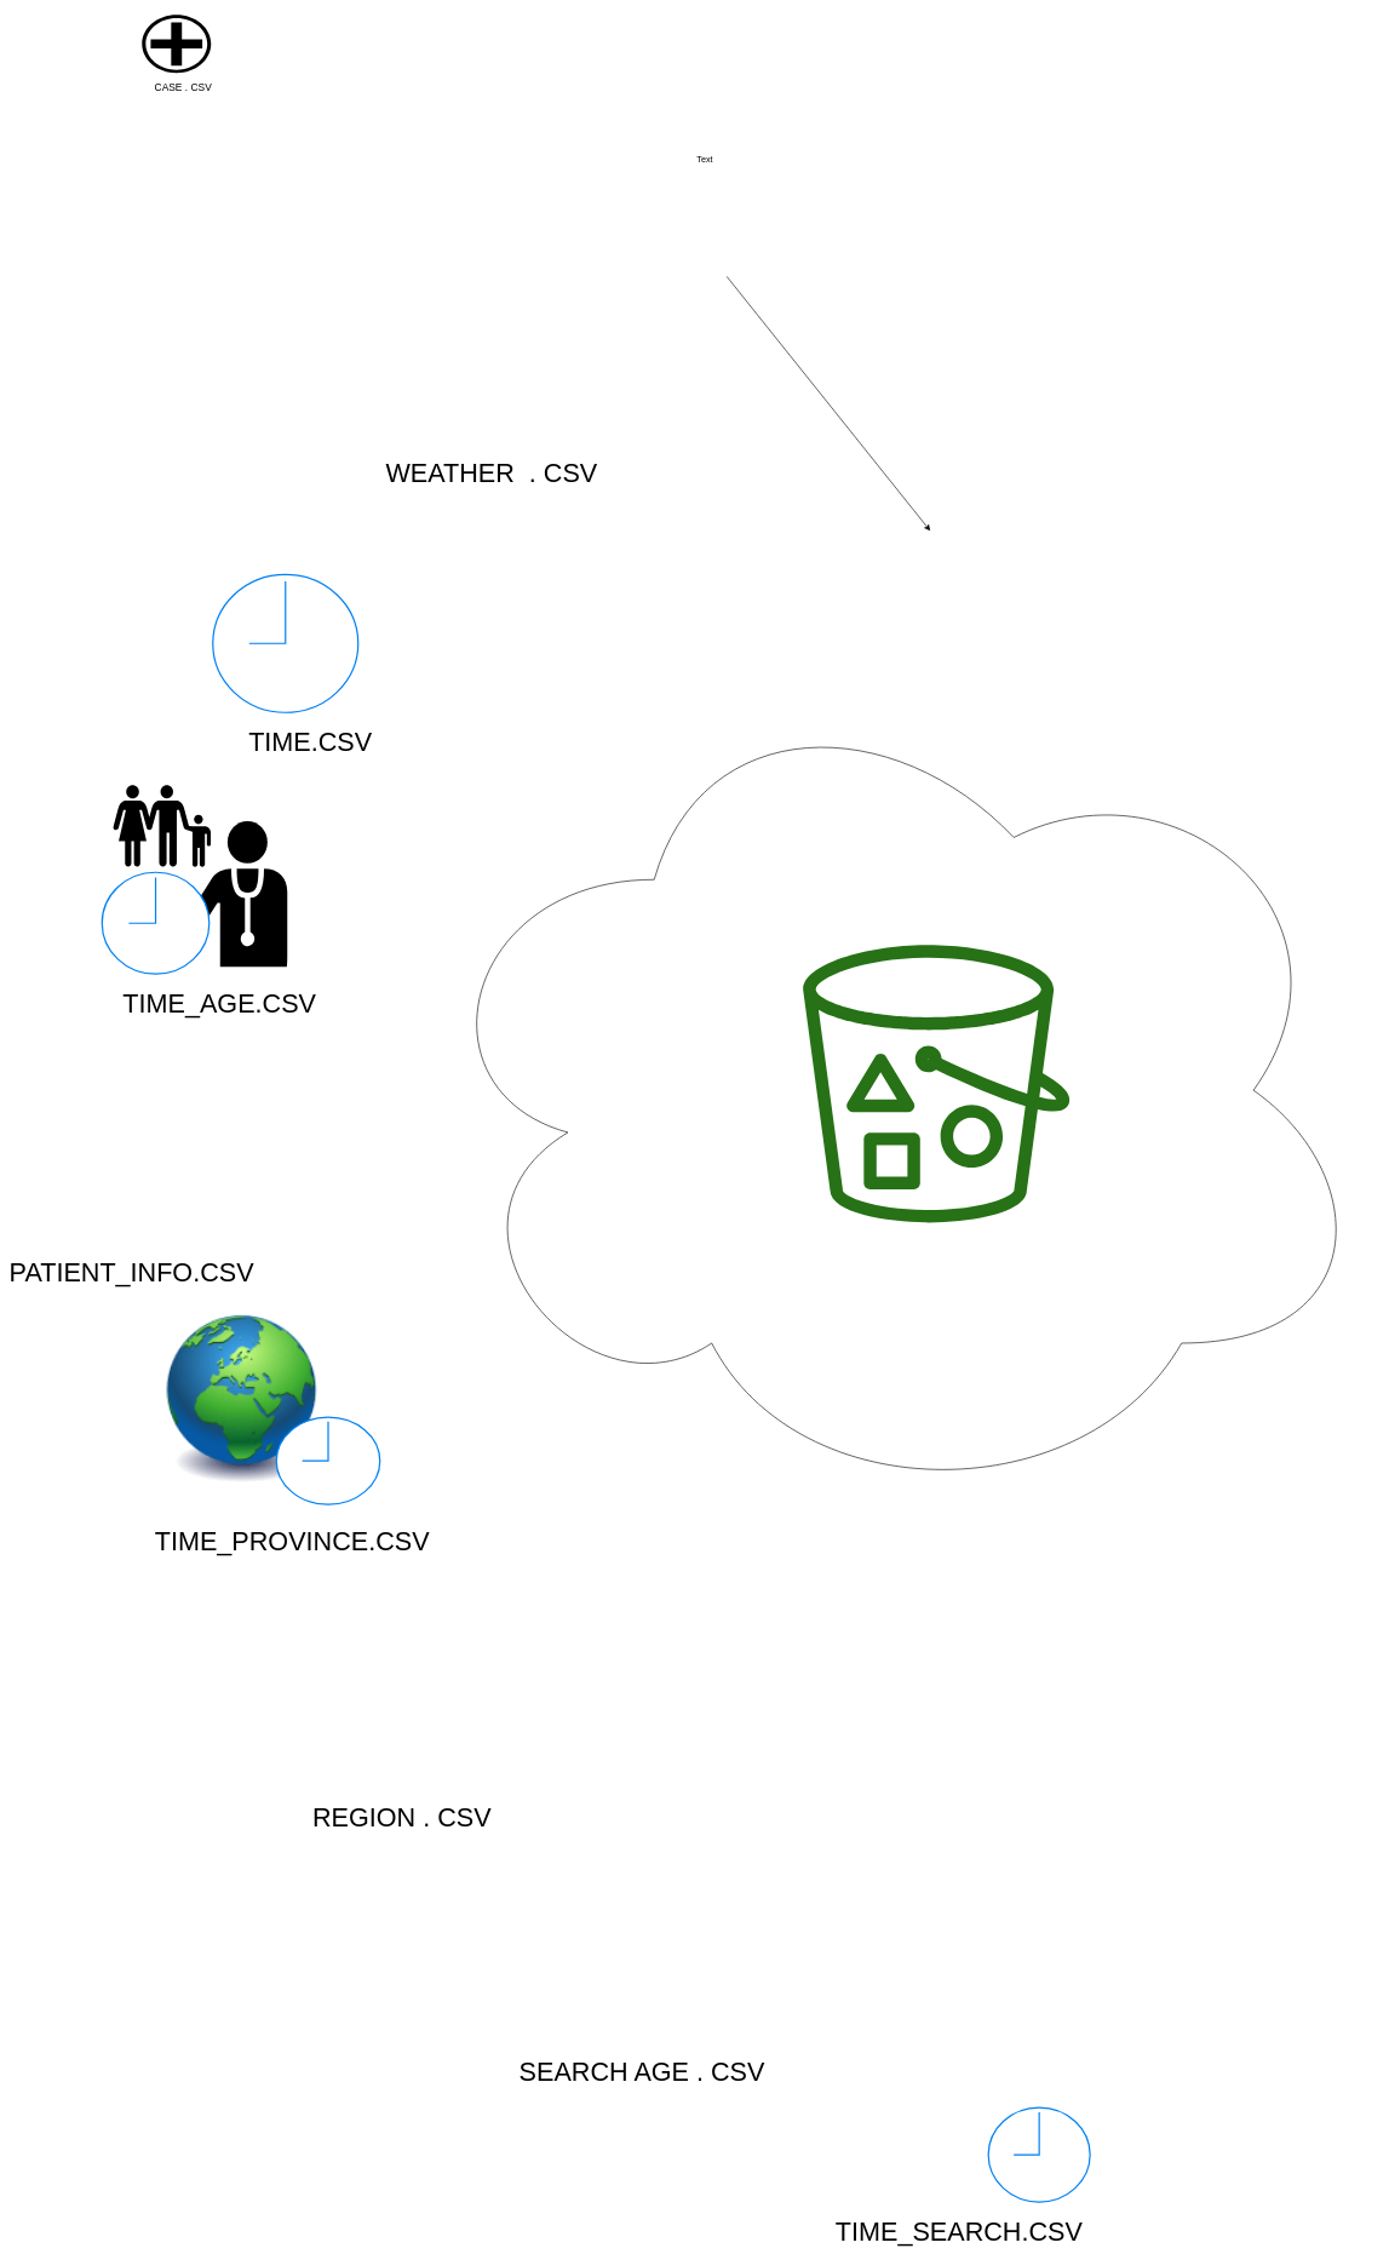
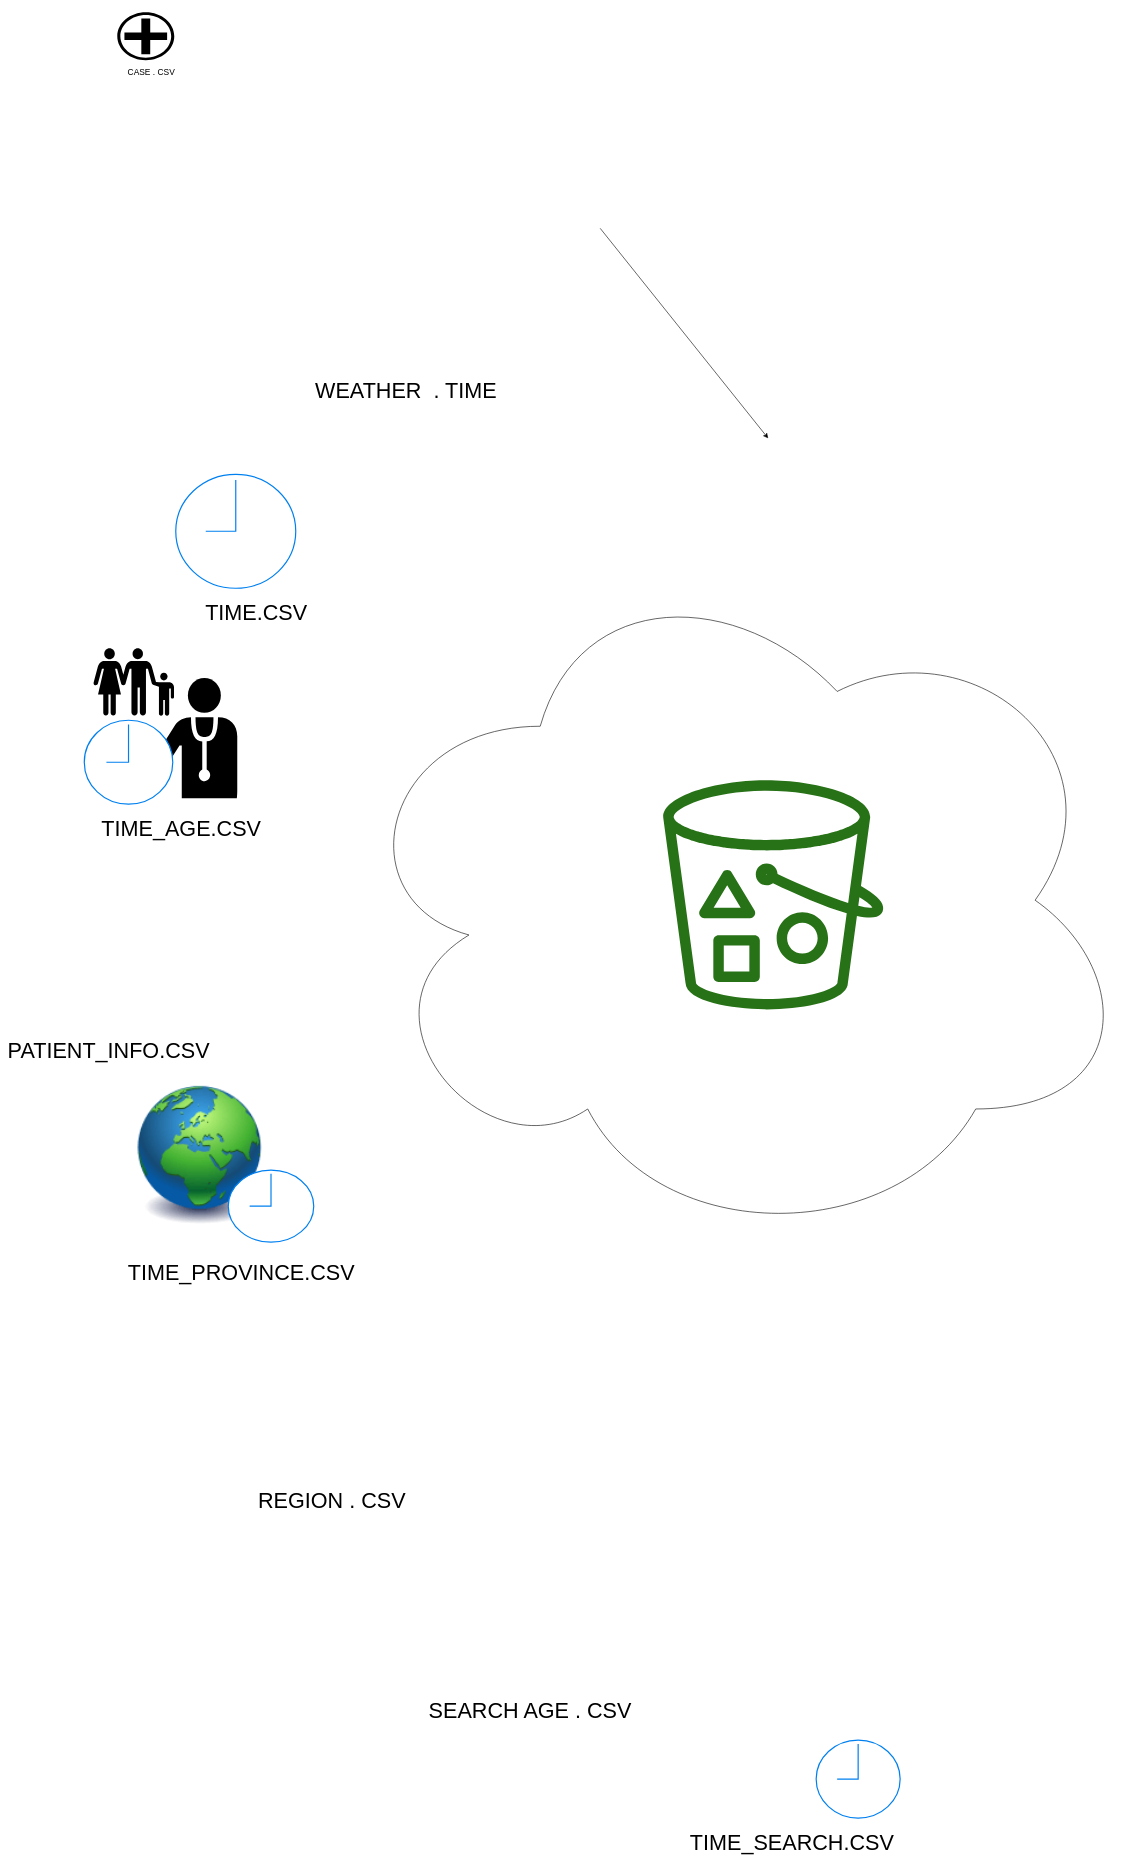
- <mxCell id="26" value="Text" style="text;html=1;strokeColor=none;fillColor=none;align=center;verticalAlign=middle;whiteSpace=wrap;rounded=0;" vertex="1" parent="1"><mxGeometry x="950" y="210" width="40" height="20" as="geometry" /></mxCell>
- <mxCell id="24" value="&lt;font style=&quot;font-size: 36px&quot;&gt;WEATHER&amp;nbsp; . CSV&lt;/font&gt;" style="text;html=1;strokeColor=none;fillColor=none;align=center;verticalAlign=middle;whiteSpace=wrap;rounded=0;" vertex="1" parent="1"><mxGeometry x="472.5" y="640" width="406.75" height="20" as="geometry" /></mxCell>
+ <mxCell id="24" value="&lt;font style=&quot;font-size: 36px&quot;&gt;WEATHER&amp;nbsp; . TIME&lt;/font&gt;" style="text;html=1;strokeColor=none;fillColor=none;align=center;verticalAlign=middle;whiteSpace=wrap;rounded=0;" vertex="1" parent="1"><mxGeometry x="472.5" y="640" width="406.75" height="20" as="geometry" /></mxCell>
